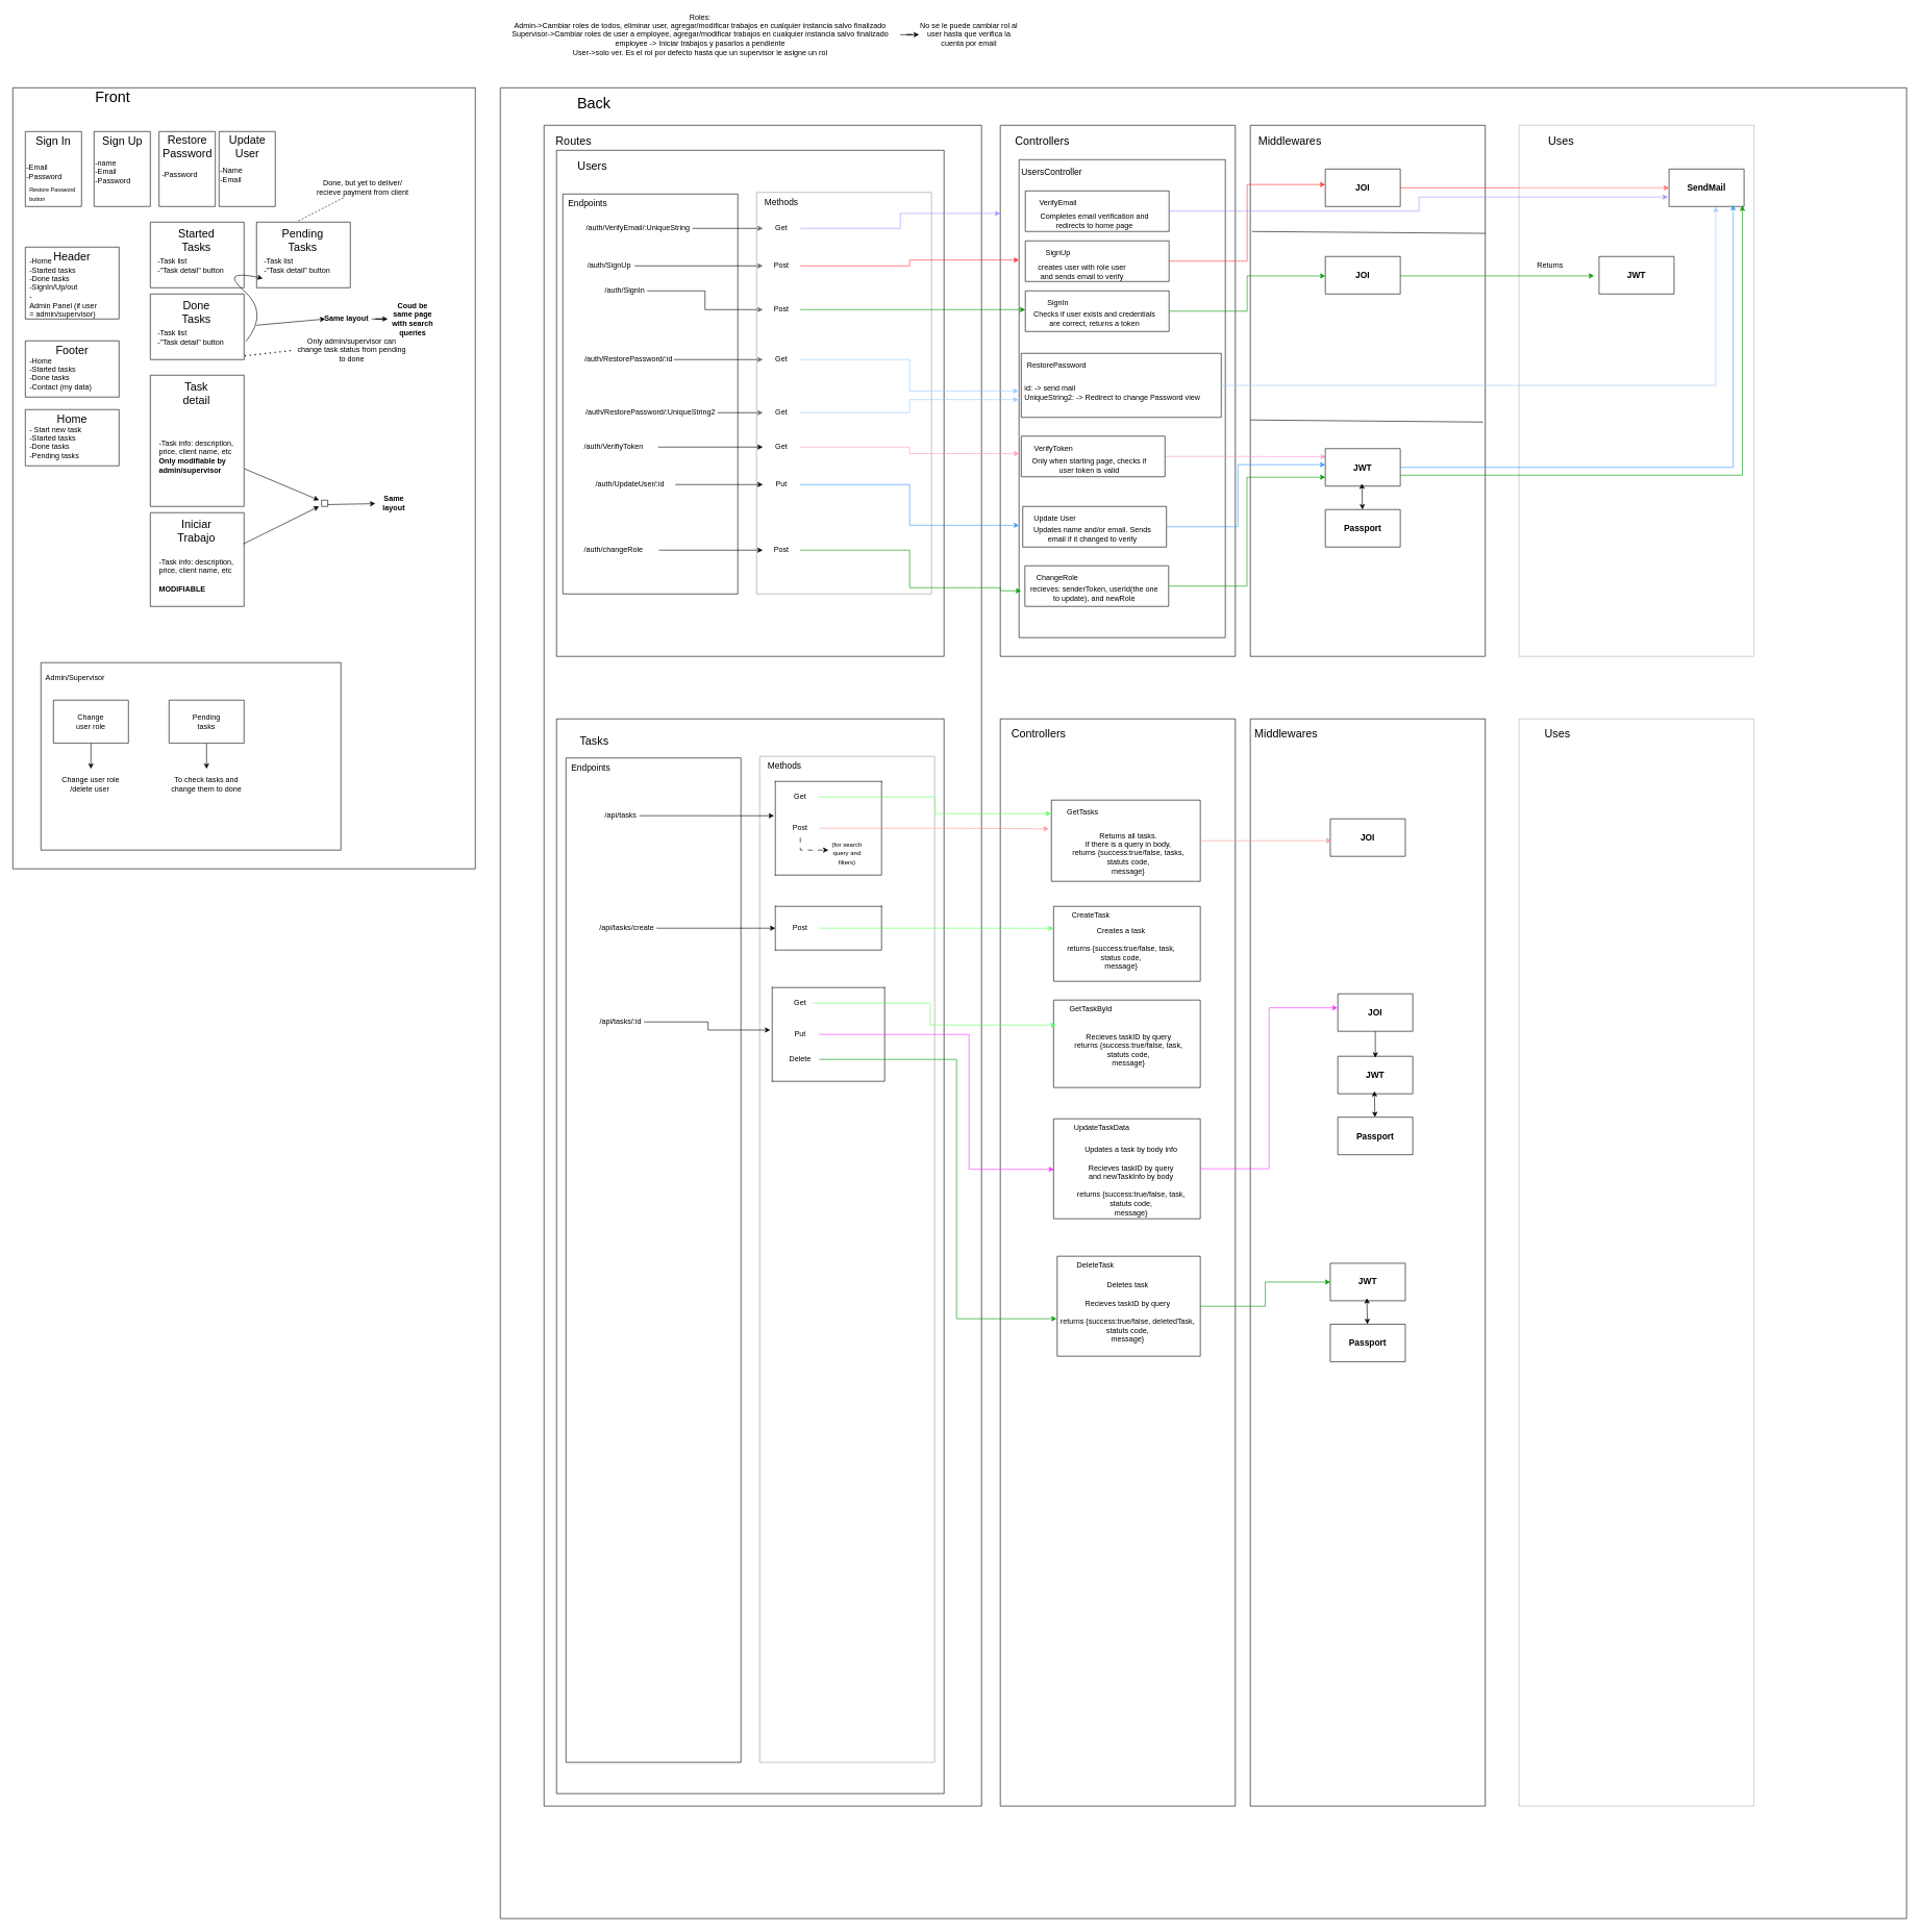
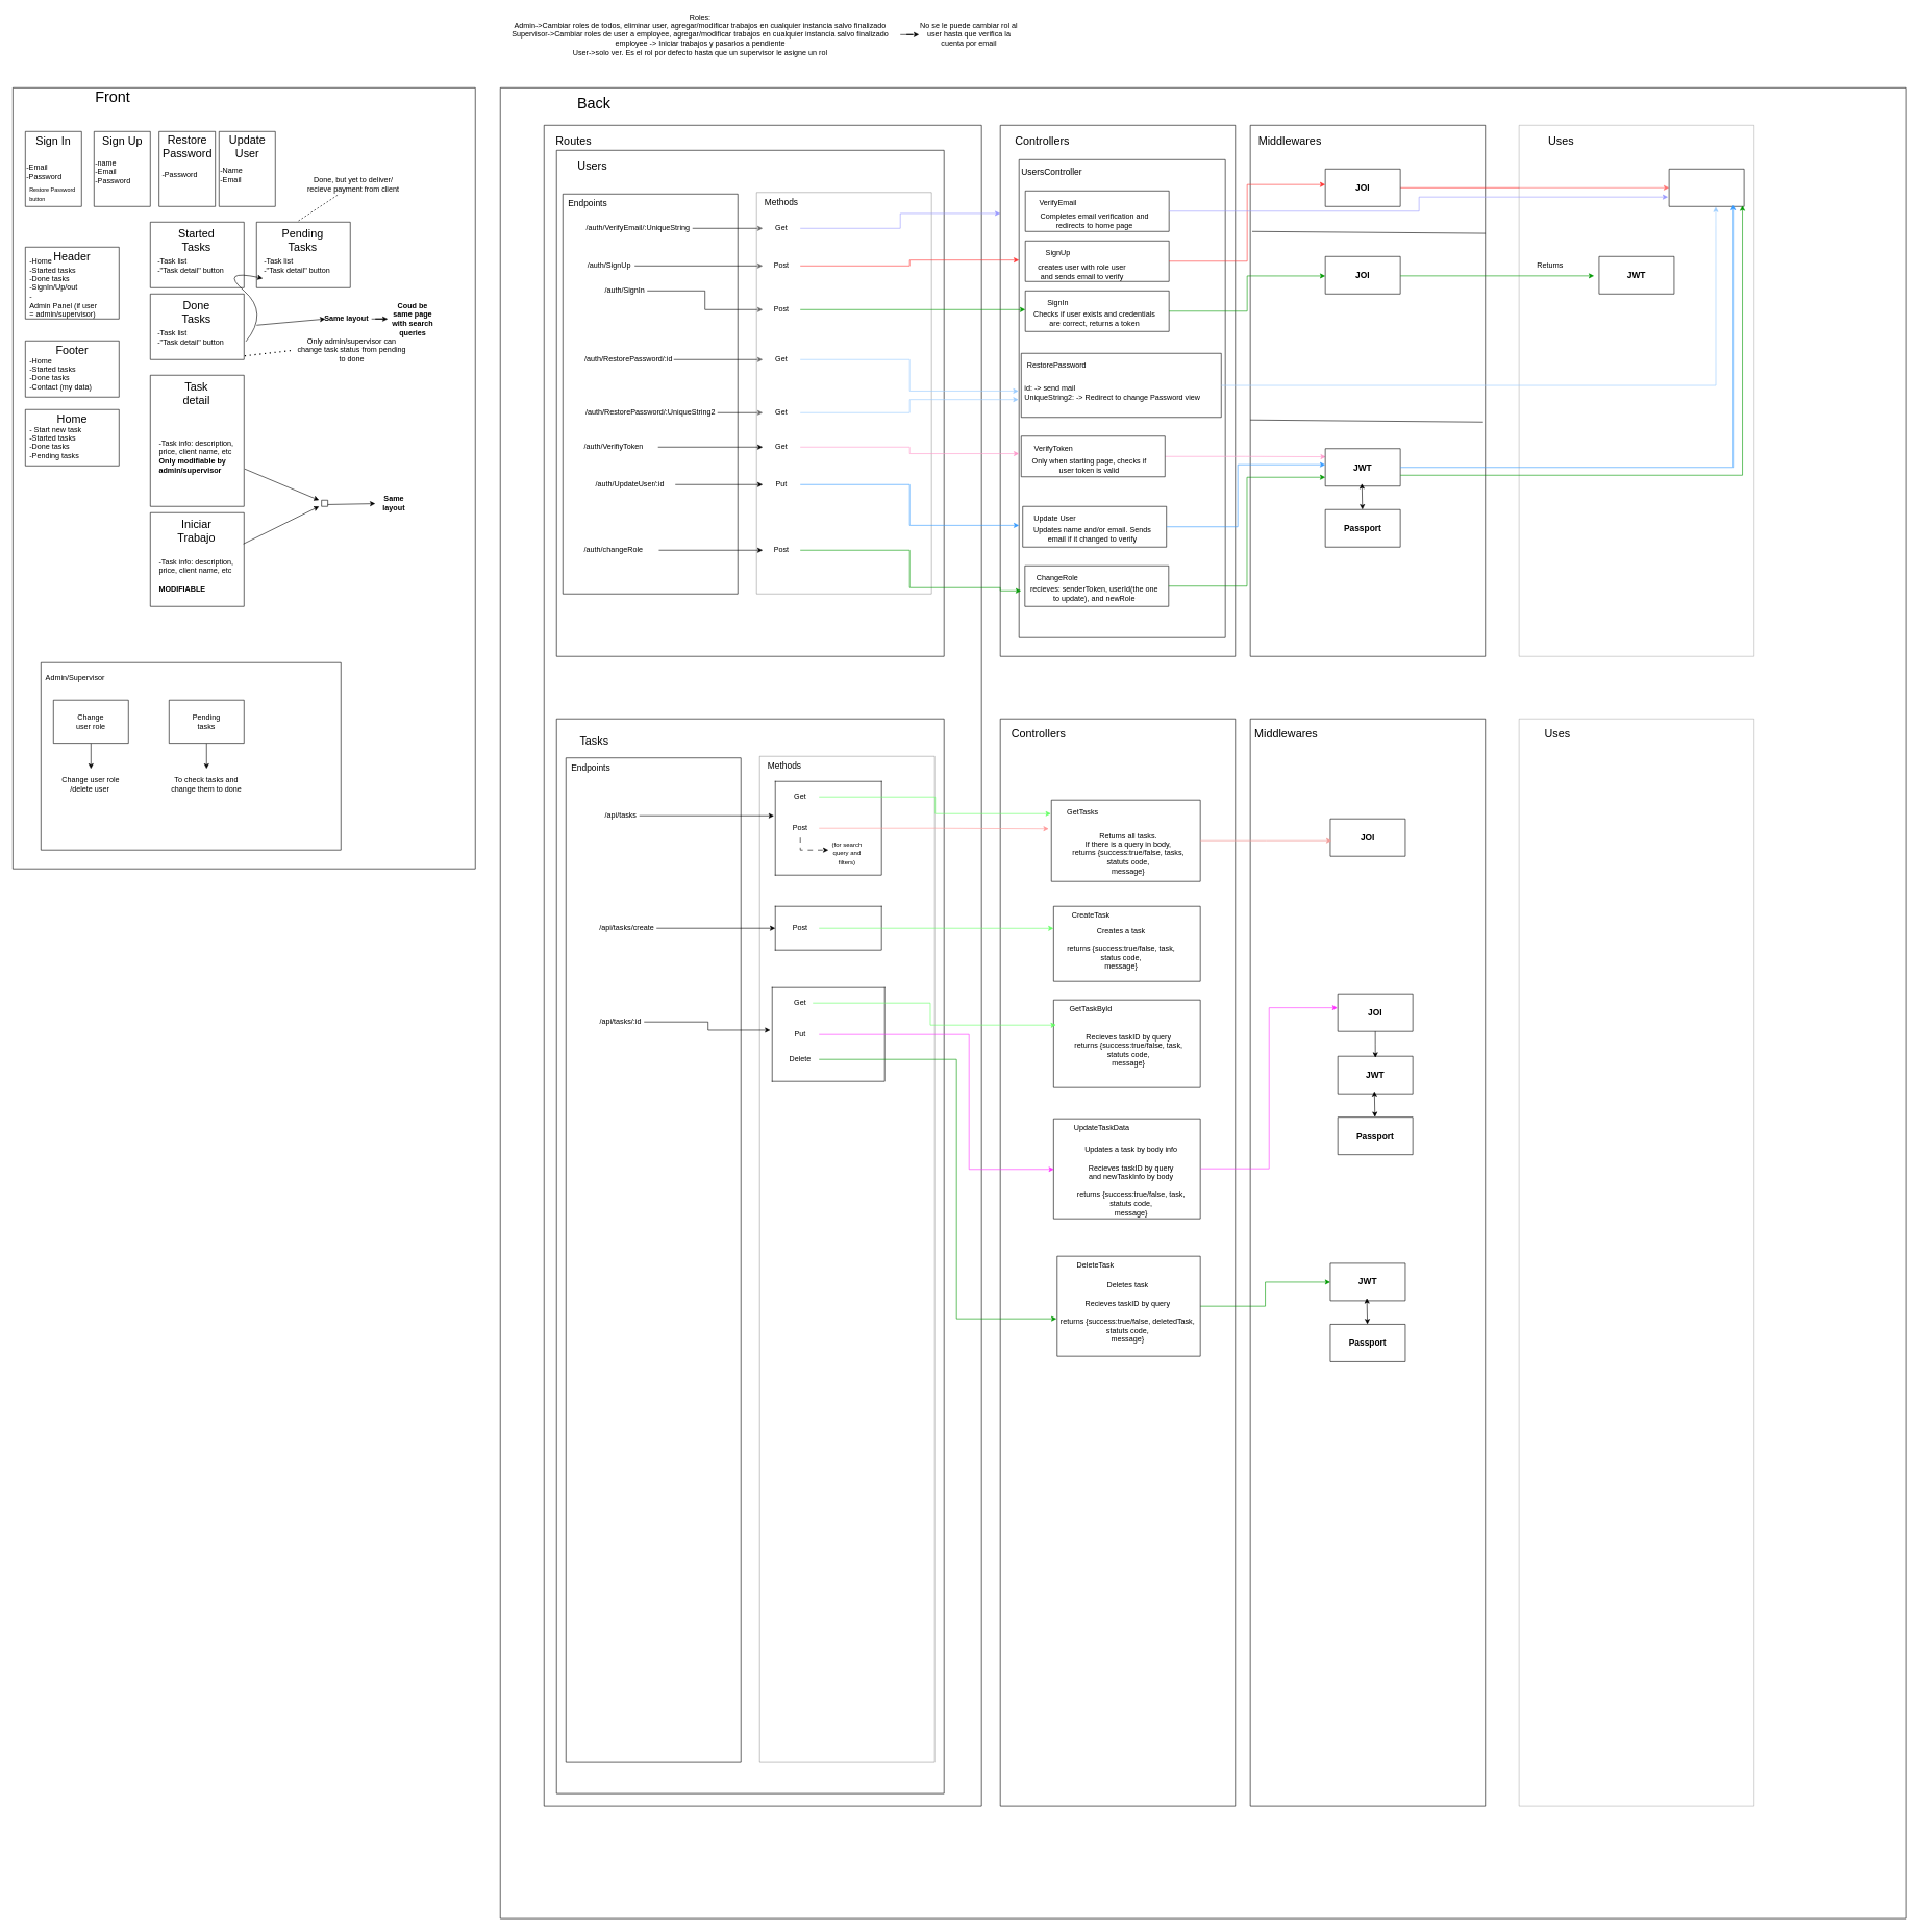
- <mxCell id="40" value="Done, but yet to deliver/ recieve payment from client" style="text;html=1;strokeColor=none;fillColor=none;align=center;verticalAlign=middle;whiteSpace=wrap;rounded=0;" parent="1" vertex="1"><mxGeometry x="505" y="285" width="150" height="30" as="geometry" /></mxCell>
+ <mxCell id="40" value="Done, but yet to deliver/ recieve payment from client" style="text;html=1;strokeColor=none;fillColor=none;align=center;verticalAlign=middle;whiteSpace=wrap;rounded=0;" parent="1" vertex="1"><mxGeometry x="490" y="280" width="150" height="30" as="geometry" /></mxCell>
- <mxCell id="147" value="&lt;font style=&quot;font-size: 14px;&quot;&gt;&lt;b&gt;SendMail&lt;/b&gt;&lt;/font&gt;" style="text;html=1;strokeColor=none;fillColor=none;align=center;verticalAlign=middle;whiteSpace=wrap;rounded=0;" vertex="1" parent="1"><mxGeometry x="2700" y="285" width="60" height="30" as="geometry" /></mxCell>
